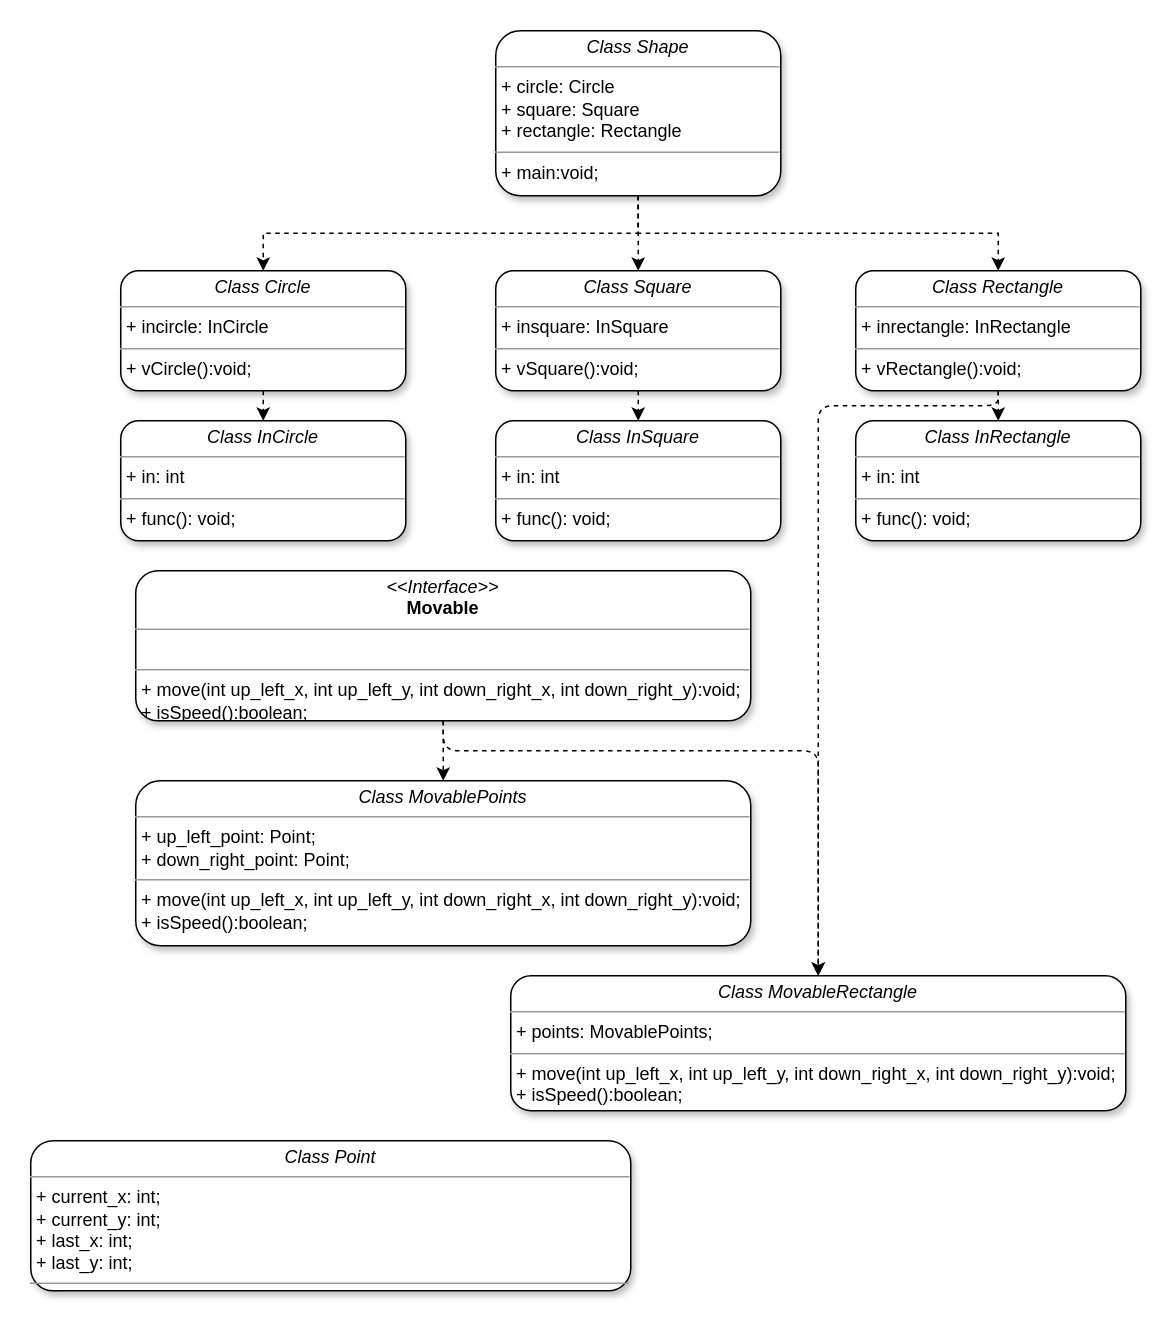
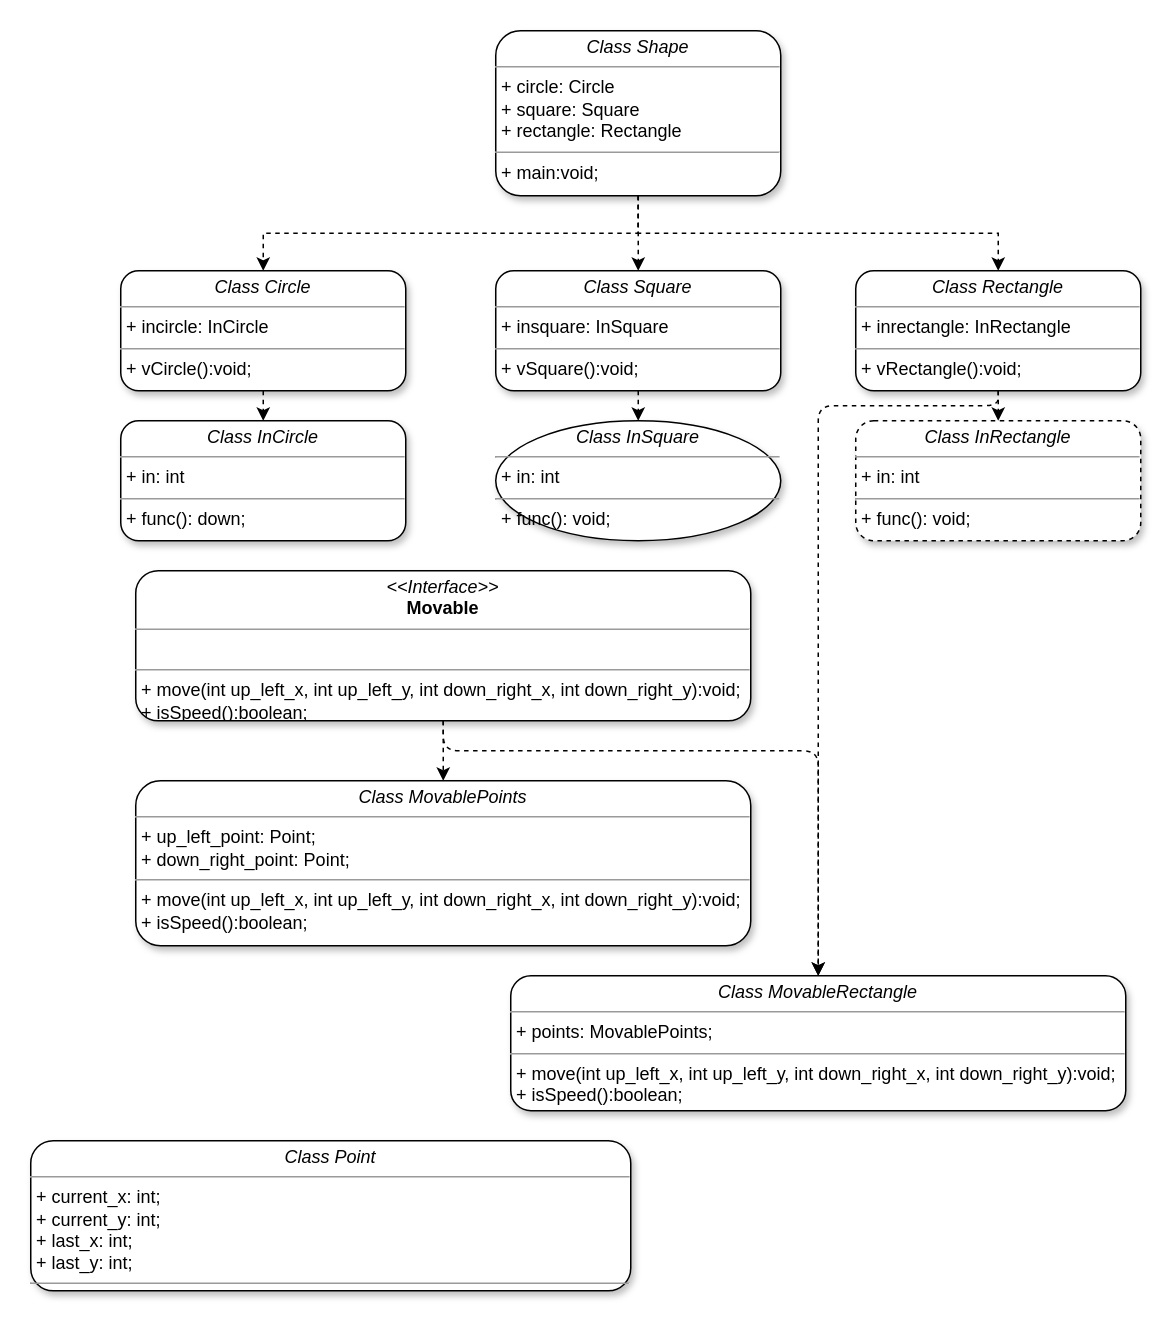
- <mxCell id="13" value="&lt;p style=&quot;margin: 0px ; margin-top: 4px ; text-align: center&quot;&gt;&lt;i&gt;Class InCircle&lt;/i&gt;&lt;/p&gt;&lt;hr size=&quot;1&quot;&gt;&lt;p style=&quot;margin: 0px ; margin-left: 4px&quot;&gt;+ in: int&lt;/p&gt;&lt;hr size=&quot;1&quot;&gt;&lt;p style=&quot;margin: 0px ; margin-left: 4px&quot;&gt;+ func(): void;&lt;/p&gt;&lt;p style=&quot;margin: 0px ; margin-left: 4px&quot;&gt;&lt;br&gt;&lt;/p&gt;" style="verticalAlign=top;align=left;overflow=fill;fontSize=12;fontFamily=Helvetica;html=1;rounded=1;shadow=1;comic=0;labelBackgroundColor=none;strokeWidth=1;glass=0;" parent="1" vertex="1"><mxGeometry x="80" y="280" width="190" height="80" as="geometry" /></mxCell>
+ <mxCell id="13" value="&lt;p style=&quot;margin: 0px ; margin-top: 4px ; text-align: center&quot;&gt;&lt;i&gt;Class InCircle&lt;/i&gt;&lt;/p&gt;&lt;hr size=&quot;1&quot;&gt;&lt;p style=&quot;margin: 0px ; margin-left: 4px&quot;&gt;+ in: int&lt;/p&gt;&lt;hr size=&quot;1&quot;&gt;&lt;p style=&quot;margin: 0px ; margin-left: 4px&quot;&gt;+ func(): down;&lt;/p&gt;&lt;p style=&quot;margin: 0px ; margin-left: 4px&quot;&gt;&lt;br&gt;&lt;/p&gt;" style="verticalAlign=top;align=left;overflow=fill;fontSize=12;fontFamily=Helvetica;html=1;rounded=1;shadow=1;comic=0;labelBackgroundColor=none;strokeWidth=1;glass=0;" parent="1" vertex="1"><mxGeometry x="80" y="280" width="190" height="80" as="geometry" /></mxCell>
- <mxCell id="14" value="&lt;p style=&quot;margin: 0px ; margin-top: 4px ; text-align: center&quot;&gt;&lt;i&gt;Class InSquare&lt;/i&gt;&lt;/p&gt;&lt;hr size=&quot;1&quot;&gt;&lt;p style=&quot;margin: 0px ; margin-left: 4px&quot;&gt;+ in: int&lt;/p&gt;&lt;hr size=&quot;1&quot;&gt;&lt;p style=&quot;margin: 0px ; margin-left: 4px&quot;&gt;+ func(): void;&lt;/p&gt;&lt;p style=&quot;margin: 0px ; margin-left: 4px&quot;&gt;&lt;br&gt;&lt;/p&gt;" style="verticalAlign=top;align=left;overflow=fill;fontSize=12;fontFamily=Helvetica;html=1;rounded=1;shadow=1;comic=0;labelBackgroundColor=none;strokeWidth=1;glass=0;" parent="1" vertex="1"><mxGeometry x="330" y="280" width="190" height="80" as="geometry" /></mxCell>
+ <mxCell id="14" value="&lt;p style=&quot;margin: 0px ; margin-top: 4px ; text-align: center&quot;&gt;&lt;i&gt;Class InSquare&lt;/i&gt;&lt;/p&gt;&lt;hr size=&quot;1&quot;&gt;&lt;p style=&quot;margin: 0px ; margin-left: 4px&quot;&gt;+ in: int&lt;/p&gt;&lt;hr size=&quot;1&quot;&gt;&lt;p style=&quot;margin: 0px ; margin-left: 4px&quot;&gt;+ func(): void;&lt;/p&gt;&lt;p style=&quot;margin: 0px ; margin-left: 4px&quot;&gt;&lt;br&gt;&lt;/p&gt;" style="ellipse;verticalAlign=top;align=left;overflow=fill;fontSize=12;fontFamily=Helvetica;html=1;shadow=1;comic=0;labelBackgroundColor=none;strokeWidth=1;glass=0;" parent="1" vertex="1"><mxGeometry x="330" y="280" width="190" height="80" as="geometry" /></mxCell>
- <mxCell id="15" value="&lt;p style=&quot;margin: 0px ; margin-top: 4px ; text-align: center&quot;&gt;&lt;i&gt;Class InRectangle&lt;/i&gt;&lt;/p&gt;&lt;hr size=&quot;1&quot;&gt;&lt;p style=&quot;margin: 0px ; margin-left: 4px&quot;&gt;+ in: int&lt;/p&gt;&lt;hr size=&quot;1&quot;&gt;&lt;p style=&quot;margin: 0px ; margin-left: 4px&quot;&gt;+ func(): void;&lt;/p&gt;&lt;p style=&quot;margin: 0px ; margin-left: 4px&quot;&gt;&lt;br&gt;&lt;/p&gt;" style="verticalAlign=top;align=left;overflow=fill;fontSize=12;fontFamily=Helvetica;html=1;rounded=1;shadow=1;comic=0;labelBackgroundColor=none;strokeWidth=1;glass=0;" parent="1" vertex="1"><mxGeometry x="570" y="280" width="190" height="80" as="geometry" /></mxCell>
+ <mxCell id="15" value="&lt;p style=&quot;margin: 0px ; margin-top: 4px ; text-align: center&quot;&gt;&lt;i&gt;Class InRectangle&lt;/i&gt;&lt;/p&gt;&lt;hr size=&quot;1&quot;&gt;&lt;p style=&quot;margin: 0px ; margin-left: 4px&quot;&gt;+ in: int&lt;/p&gt;&lt;hr size=&quot;1&quot;&gt;&lt;p style=&quot;margin: 0px ; margin-left: 4px&quot;&gt;+ func(): void;&lt;/p&gt;&lt;p style=&quot;margin: 0px ; margin-left: 4px&quot;&gt;&lt;br&gt;&lt;/p&gt;" style="verticalAlign=top;align=left;overflow=fill;fontSize=12;fontFamily=Helvetica;html=1;rounded=1;shadow=1;comic=0;labelBackgroundColor=none;strokeWidth=1;glass=0;dashed=1;" parent="1" vertex="1"><mxGeometry x="570" y="280" width="190" height="80" as="geometry" /></mxCell>
